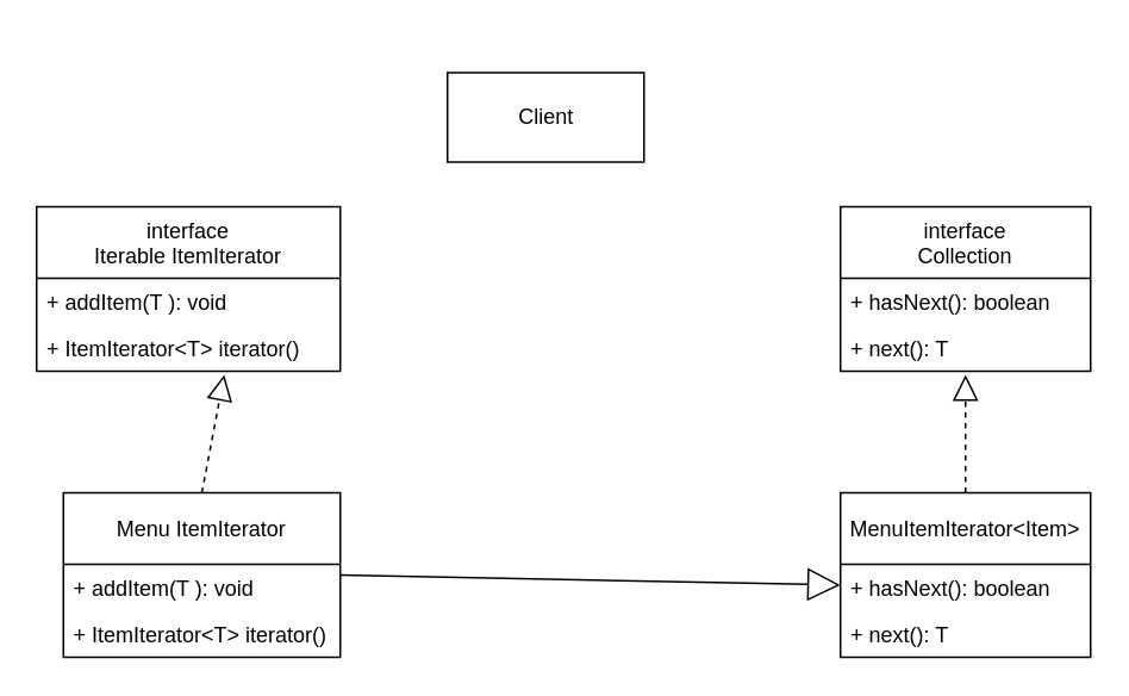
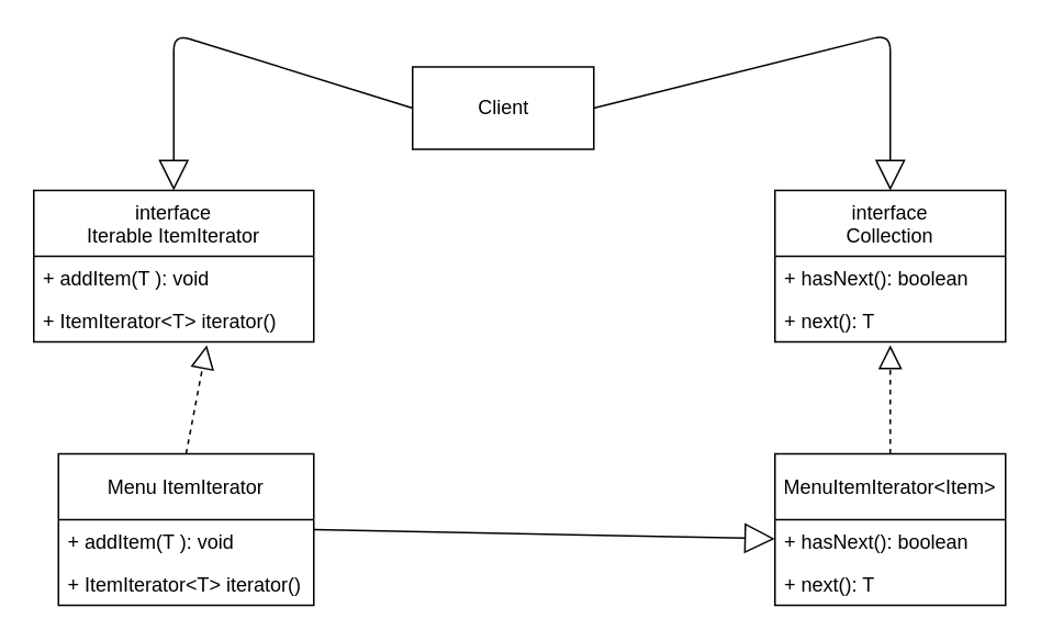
+ <mxCell id="16" value="" style="endArrow=block;endSize=16;endFill=0;html=1;exitX=0;exitY=0.5;exitDx=0;exitDy=0;entryX=0.5;entryY=0;entryDx=0;entryDy=0;" parent="1" source="2" target="9" edge="1"><mxGeometry width="160" relative="1" as="geometry"><mxPoint x="35" y="-5" as="sourcePoint" /><mxPoint x="215" y="90" as="targetPoint" /><Array as="points"><mxPoint x="105" y="20" /></Array></mxGeometry></mxCell>
+ <mxCell id="15" value="" style="endArrow=block;endSize=16;endFill=0;html=1;exitX=1;exitY=0.5;exitDx=0;exitDy=0;entryX=0.5;entryY=0;entryDx=0;entryDy=0;" parent="1" source="2" target="3" edge="1"><mxGeometry width="160" relative="1" as="geometry"><mxPoint x="380" y="25" as="sourcePoint" /><mxPoint x="540" y="25" as="targetPoint" /><Array as="points"><mxPoint x="540" y="20" /></Array></mxGeometry></mxCell>
